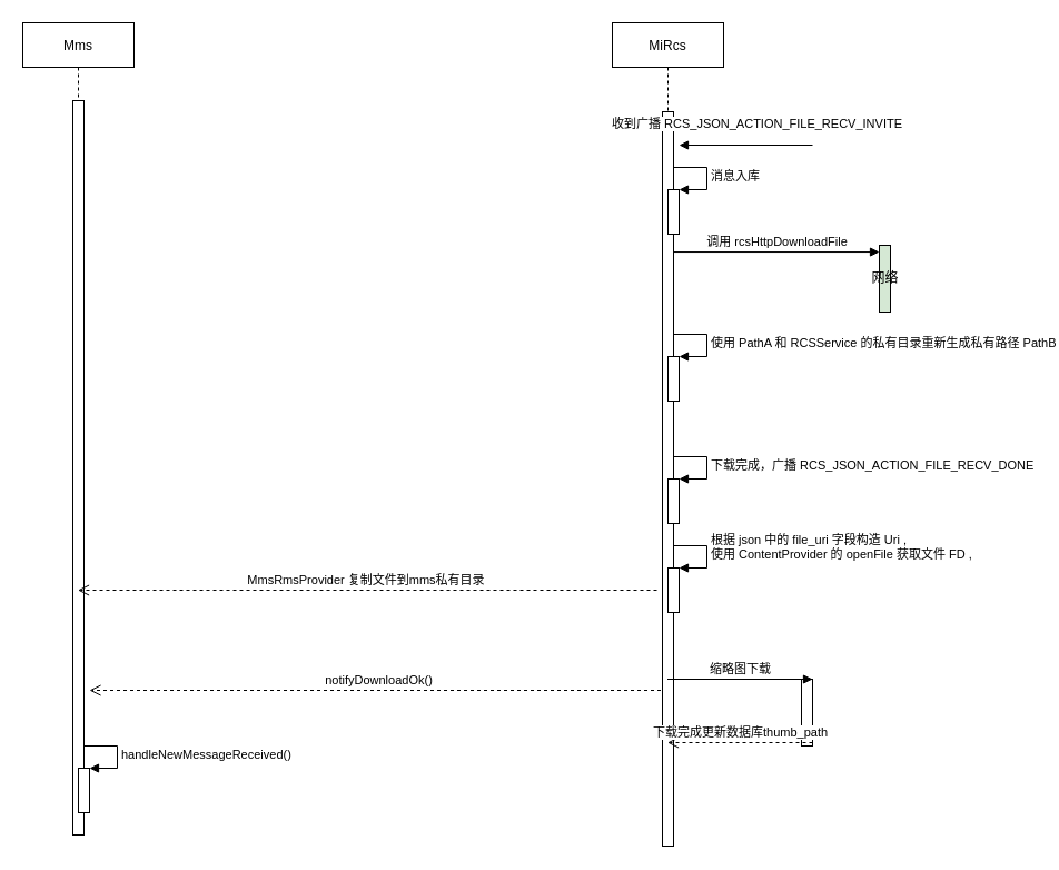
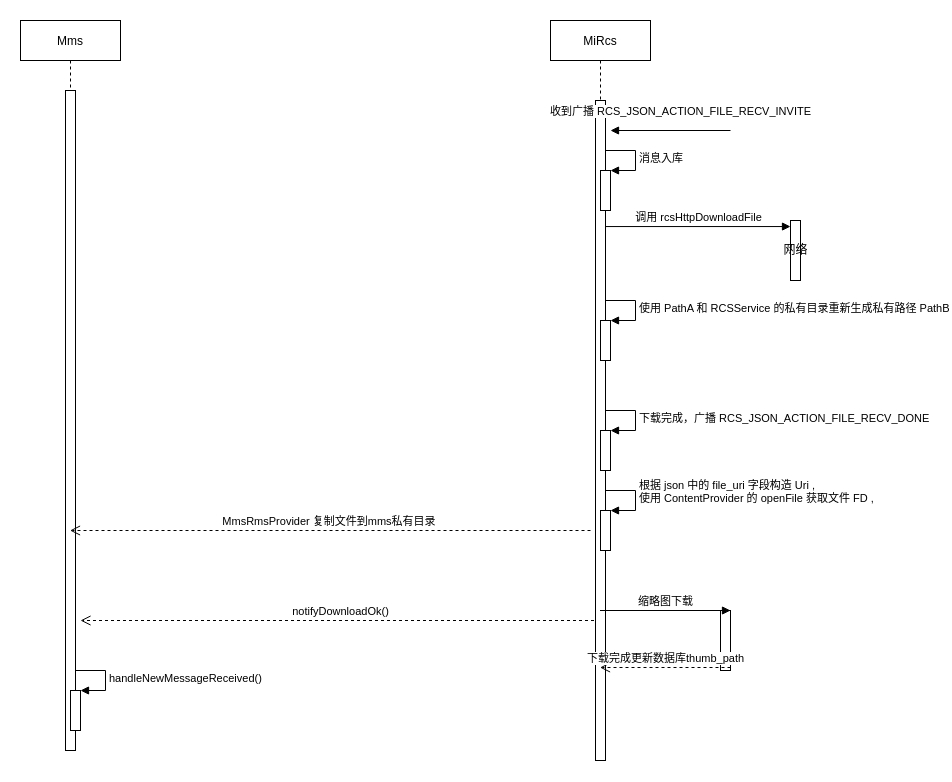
- <mxCell id="18" value="网络" style="html=1;points=[];perimeter=orthogonalPerimeter;fillColor=#d5e8d4;" vertex="1" parent="1"><mxGeometry x="790" y="220" width="10" height="60" as="geometry" /></mxCell>
+ <mxCell id="18" value="网络" style="html=1;points=[];perimeter=orthogonalPerimeter;" vertex="1" parent="1"><mxGeometry x="790" y="220" width="10" height="60" as="geometry" /></mxCell>
